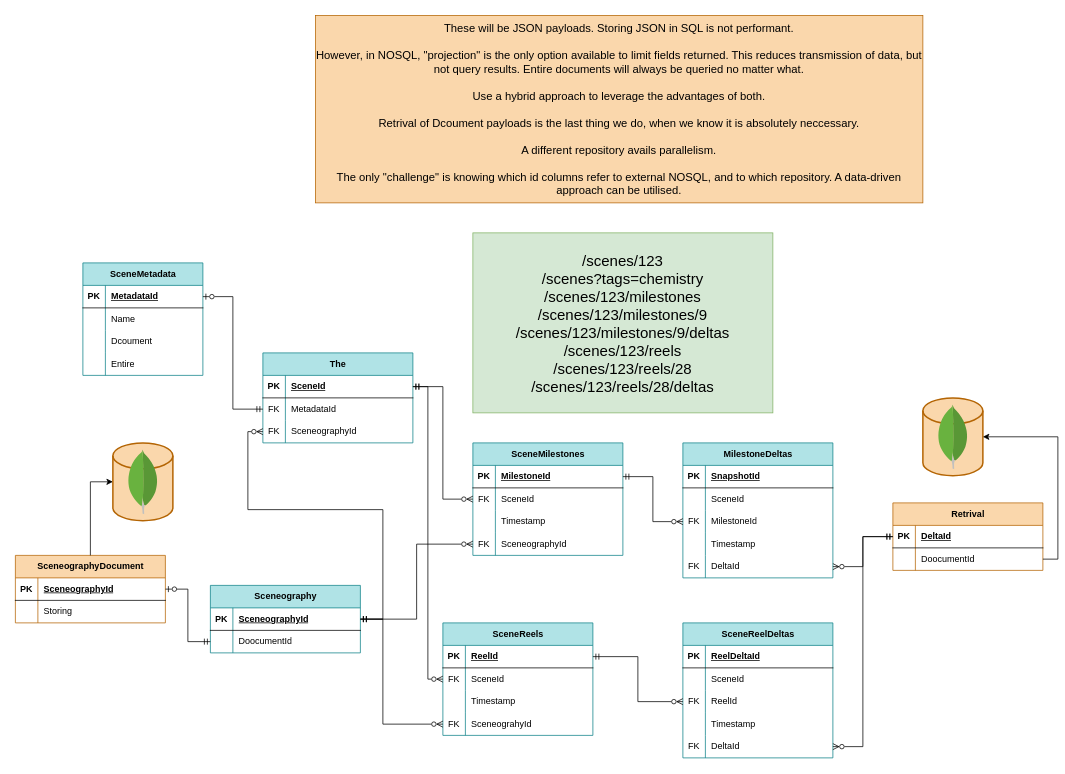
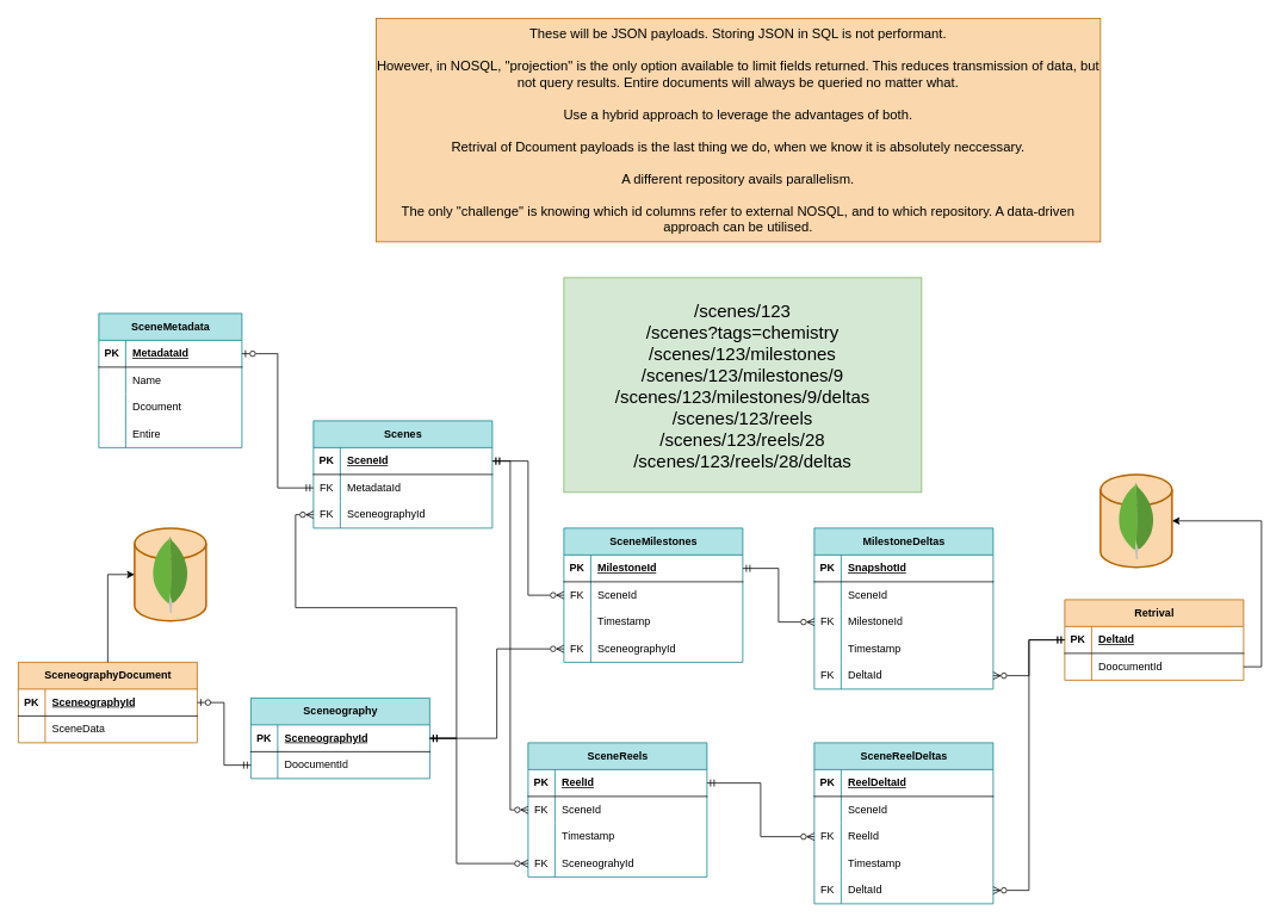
- <mxCell id="2" value="The" style="shape=table;startSize=30;container=1;collapsible=1;childLayout=tableLayout;fixedRows=1;rowLines=0;fontStyle=1;align=center;resizeLast=1;html=1;fillColor=#b0e3e6;strokeColor=#0e8088;" parent="1" vertex="1"><mxGeometry x="350" y="470" width="200" height="120" as="geometry" /></mxCell>
+ <mxCell id="2" value="Scenes" style="shape=table;startSize=30;container=1;collapsible=1;childLayout=tableLayout;fixedRows=1;rowLines=0;fontStyle=1;align=center;resizeLast=1;html=1;fillColor=#b0e3e6;strokeColor=#0e8088;" parent="1" vertex="1"><mxGeometry x="350" y="470" width="200" height="120" as="geometry" /></mxCell>
- <mxCell id="122" value="Storing" style="shape=partialRectangle;connectable=0;top=0;left=0;bottom=0;right=0;align=left;spacingLeft=6;overflow=hidden;whiteSpace=wrap;html=1;fillColor=none;" vertex="1" parent="120"><mxGeometry x="30" width="170" height="30" as="geometry"><mxRectangle width="170" height="30" as="alternateBounds" /></mxGeometry></mxCell>
+ <mxCell id="122" value="SceneData" style="shape=partialRectangle;connectable=0;top=0;left=0;bottom=0;right=0;align=left;spacingLeft=6;overflow=hidden;whiteSpace=wrap;html=1;fillColor=none;" vertex="1" parent="120"><mxGeometry x="30" width="170" height="30" as="geometry"><mxRectangle width="170" height="30" as="alternateBounds" /></mxGeometry></mxCell>
